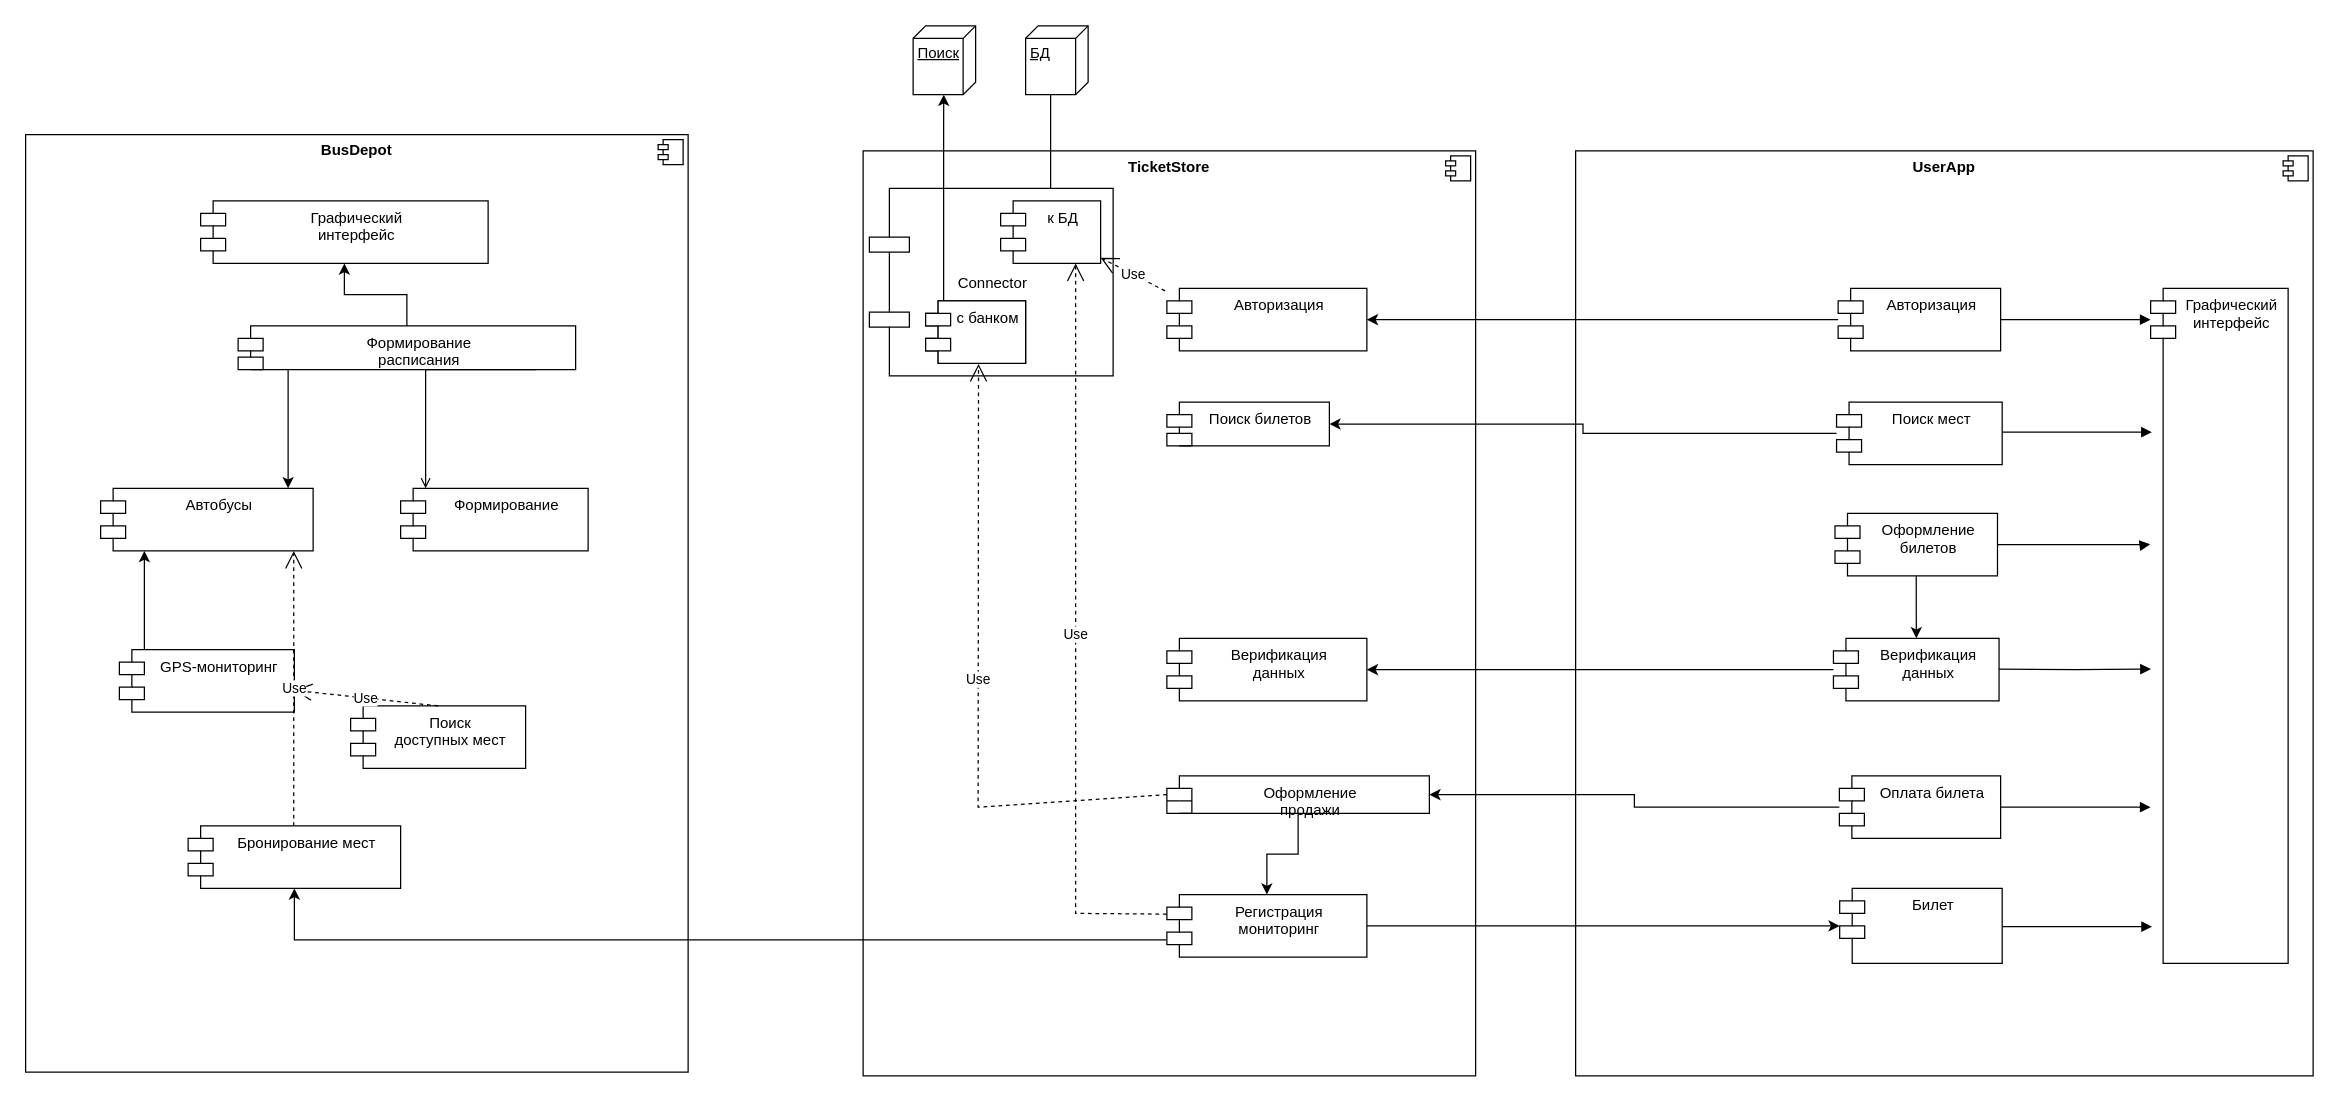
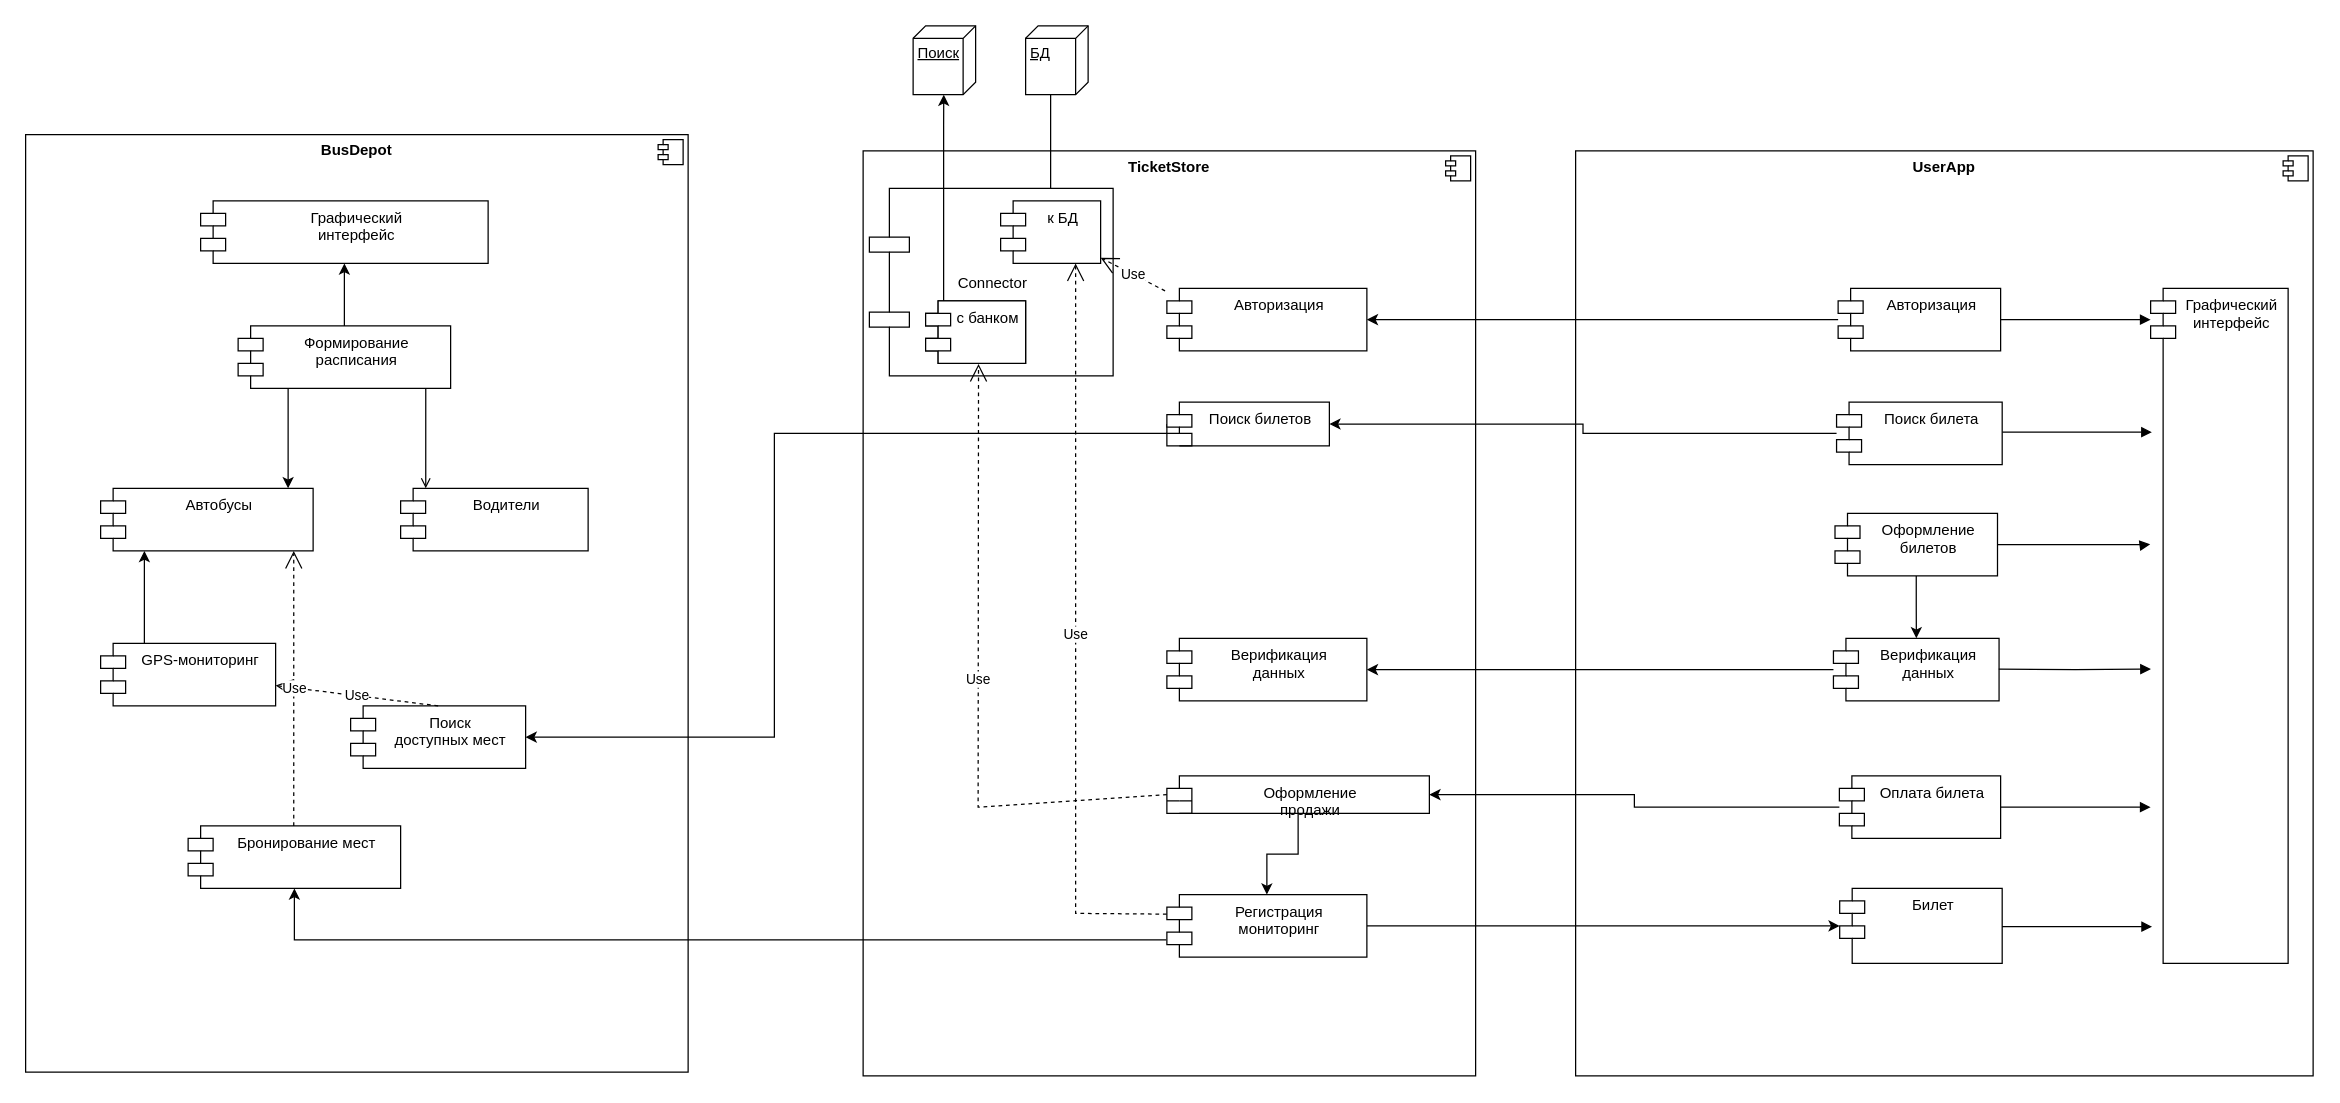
- <mxCell id="37" value="Формирование&#10;расписания" style="shape=module;align=left;spacingLeft=20;align=center;verticalAlign=top;" parent="1" vertex="1"><mxGeometry x="190" y="260" width="270" height="35" as="geometry" /></mxCell>
+ <mxCell id="37" value="Формирование&#10;расписания" style="shape=module;align=left;spacingLeft=20;align=center;verticalAlign=top;" parent="1" vertex="1"><mxGeometry x="190" y="260" width="170" height="50" as="geometry" /></mxCell>
- <mxCell id="13" value="Поиск мест" style="shape=module;align=left;spacingLeft=20;align=center;verticalAlign=top;" parent="1" vertex="1"><mxGeometry x="1468.75" y="321" width="132.5" height="50" as="geometry" /></mxCell>
+ <mxCell id="13" value="Поиск билета" style="shape=module;align=left;spacingLeft=20;align=center;verticalAlign=top;" parent="1" vertex="1"><mxGeometry x="1468.75" y="321" width="132.5" height="50" as="geometry" /></mxCell>
- <mxCell id="39" value="Формирование" style="shape=module;align=left;spacingLeft=20;align=center;verticalAlign=top;" parent="1" vertex="1"><mxGeometry x="320" y="390" width="150" height="50" as="geometry" /></mxCell>
+ <mxCell id="39" value="Водители" style="shape=module;align=left;spacingLeft=20;align=center;verticalAlign=top;" parent="1" vertex="1"><mxGeometry x="320" y="390" width="150" height="50" as="geometry" /></mxCell>
+ <mxCell id="21" style="edgeStyle=orthogonalEdgeStyle;rounded=0;orthogonalLoop=1;jettySize=auto;html=1;exitX=0;exitY=0.5;exitDx=0;exitDy=0;entryX=1;entryY=0.5;entryDx=0;entryDy=0;" parent="1" source="22" target="43" edge="1"><mxGeometry relative="1" as="geometry"><Array as="points"><mxPoint x="619" y="346" /><mxPoint x="619" y="589" /></Array></mxGeometry></mxCell>
- <mxCell id="42" value="GPS-мониторинг" style="shape=module;align=left;spacingLeft=20;align=center;verticalAlign=top;" parent="1" vertex="1"><mxGeometry x="95" y="519" width="140" height="50" as="geometry" /></mxCell>
+ <mxCell id="42" value="GPS-мониторинг" style="shape=module;align=left;spacingLeft=20;align=center;verticalAlign=top;" parent="1" vertex="1"><mxGeometry x="80" y="514" width="140" height="50" as="geometry" /></mxCell>
